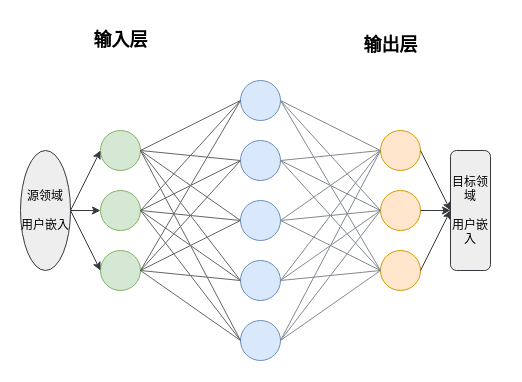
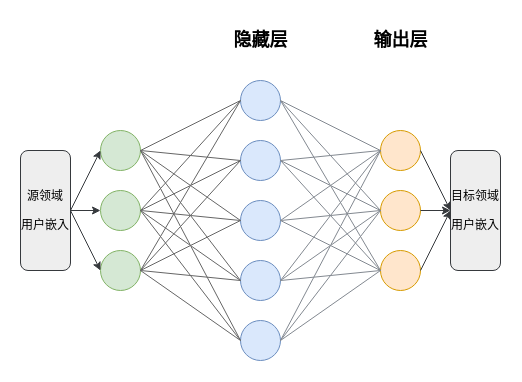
- <mxCell id="7" value="&lt;b&gt;&lt;font style=&quot;font-size: 18px;&quot;&gt;输入层&lt;/font&gt;&lt;/b&gt;" style="text;html=1;align=center;verticalAlign=middle;resizable=0;points=[];autosize=1;strokeColor=none;fillColor=none;" vertex="1" parent="3"><mxGeometry width="80" height="40" as="geometry" /></mxCell>
+ <mxCell id="8" value="&lt;b&gt;&lt;font style=&quot;font-size: 18px;&quot;&gt;隐藏层&lt;/font&gt;&lt;/b&gt;" style="text;html=1;align=center;verticalAlign=middle;resizable=0;points=[];autosize=1;strokeColor=none;fillColor=none;" vertex="1" parent="3"><mxGeometry x="140" width="80" height="40" as="geometry" /></mxCell>
- <mxCell id="9" value="&lt;b&gt;&lt;font style=&quot;font-size: 18px;&quot;&gt;输出层&lt;/font&gt;&lt;/b&gt;" style="text;html=1;align=center;verticalAlign=middle;resizable=0;points=[];autosize=1;strokeColor=none;fillColor=none;" vertex="1" parent="3"><mxGeometry x="270" y="5" width="80" height="40" as="geometry" /></mxCell>
+ <mxCell id="9" value="&lt;b&gt;&lt;font style=&quot;font-size: 18px;&quot;&gt;输出层&lt;/font&gt;&lt;/b&gt;" style="text;html=1;align=center;verticalAlign=middle;resizable=0;points=[];autosize=1;strokeColor=none;fillColor=none;" vertex="1" parent="3"><mxGeometry x="280" width="80" height="40" as="geometry" /></mxCell>
- <mxCell id="48" value="源领域&lt;br&gt;&lt;br&gt;用户嵌入" style="ellipse;whiteSpace=wrap;html=1;fillColor=#eeeeee;strokeColor=#36393d;" vertex="1" parent="2"><mxGeometry y="130" width="50" height="120" as="geometry" /></mxCell>
+ <mxCell id="48" value="源领域&lt;br&gt;&lt;br&gt;用户嵌入" style="rounded=1;whiteSpace=wrap;html=1;fillColor=#eeeeee;strokeColor=#36393d;" vertex="1" parent="2"><mxGeometry y="130" width="50" height="120" as="geometry" /></mxCell>
- <mxCell id="52" value="目标领域&lt;br&gt;&lt;br&gt;用户嵌入" style="rounded=1;whiteSpace=wrap;html=1;fillColor=#eeeeee;strokeColor=#36393d;" vertex="1" parent="2"><mxGeometry x="430" y="130" width="40" height="120" as="geometry" /></mxCell>
+ <mxCell id="52" value="目标领域&lt;br&gt;&lt;br&gt;用户嵌入" style="rounded=1;whiteSpace=wrap;html=1;fillColor=#eeeeee;strokeColor=#36393d;" vertex="1" parent="2"><mxGeometry x="430" y="130" width="50" height="120" as="geometry" /></mxCell>
